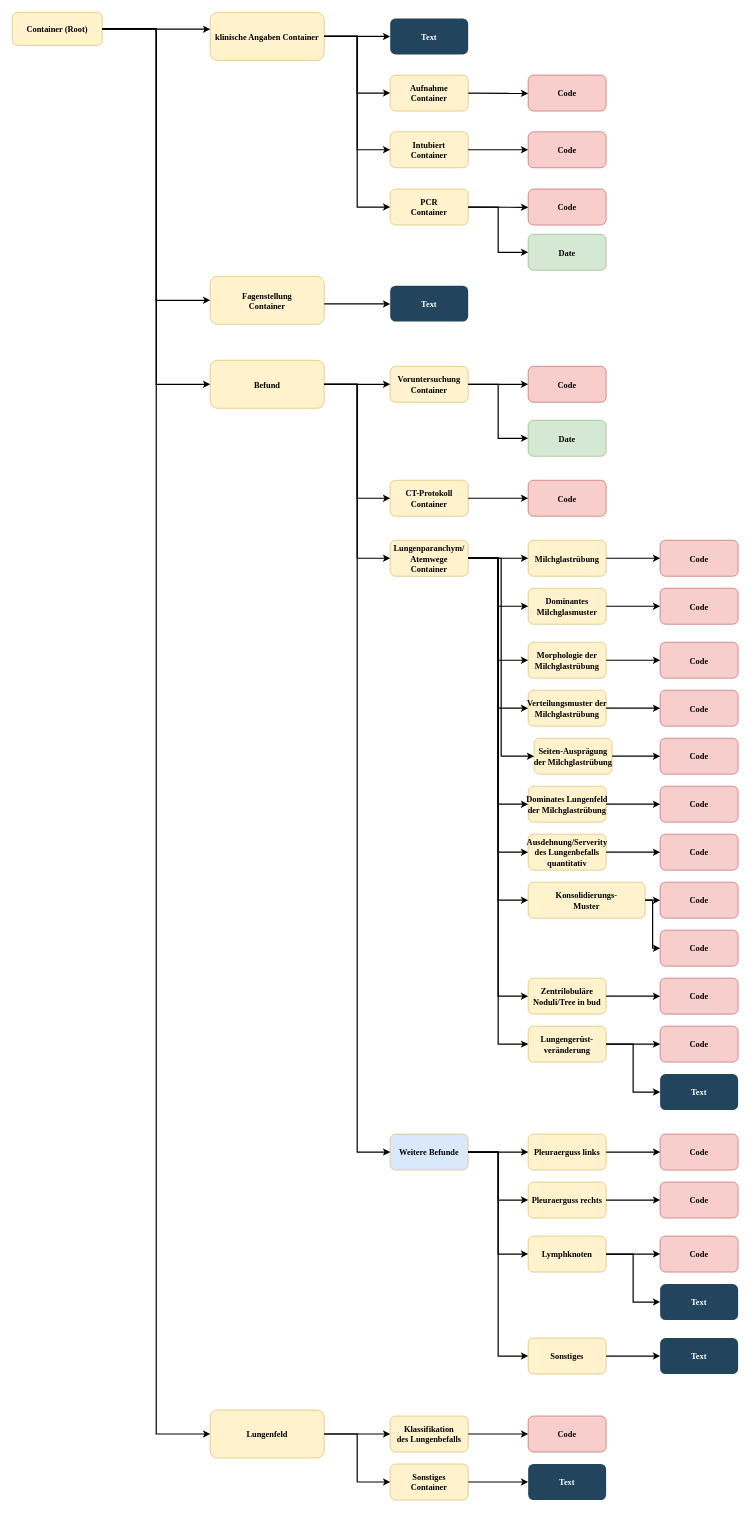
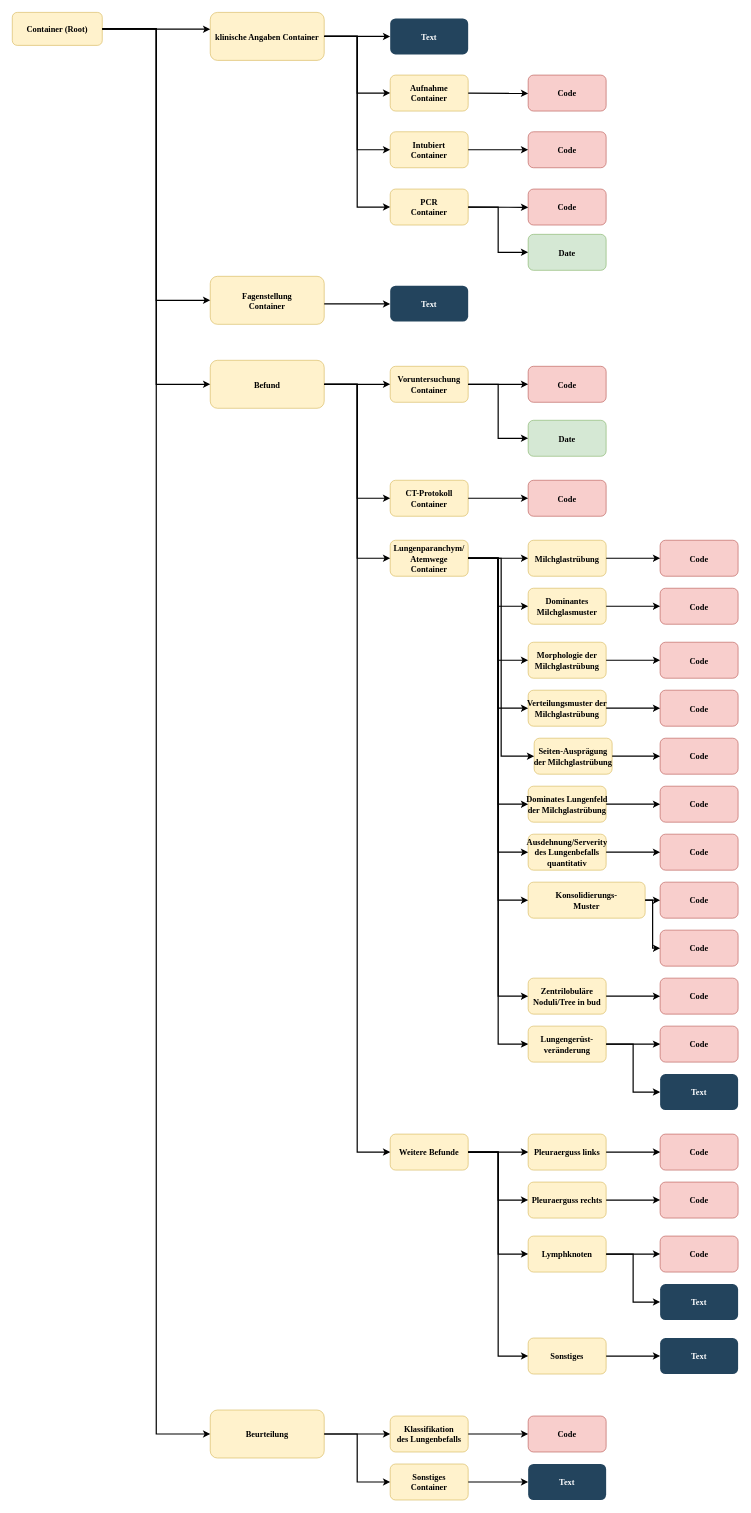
- <mxCell id="91" value="Weitere Befunde" style="rounded=1;fillColor=#dae8fc;strokeColor=#d6b656;fontStyle=1;fontFamily=Tahoma;fontSize=14;" parent="1" vertex="1"><mxGeometry x="650" y="1890" width="130" height="60" as="geometry" /></mxCell>
+ <mxCell id="91" value="Weitere Befunde" style="rounded=1;fillColor=#fff2cc;strokeColor=#d6b656;fontStyle=1;fontFamily=Tahoma;fontSize=14" parent="1" vertex="1"><mxGeometry x="650" y="1890" width="130" height="60" as="geometry" /></mxCell>
- <mxCell id="45" value="Lungenfeld" style="rounded=1;fillColor=#fff2cc;strokeColor=#d6b656;fontStyle=1;fontFamily=Tahoma;fontSize=14" parent="1" vertex="1"><mxGeometry x="350" y="2350" width="190" height="80" as="geometry" /></mxCell>
+ <mxCell id="45" value="Beurteilung" style="rounded=1;fillColor=#fff2cc;strokeColor=#d6b656;fontStyle=1;fontFamily=Tahoma;fontSize=14" parent="1" vertex="1"><mxGeometry x="350" y="2350" width="190" height="80" as="geometry" /></mxCell>
